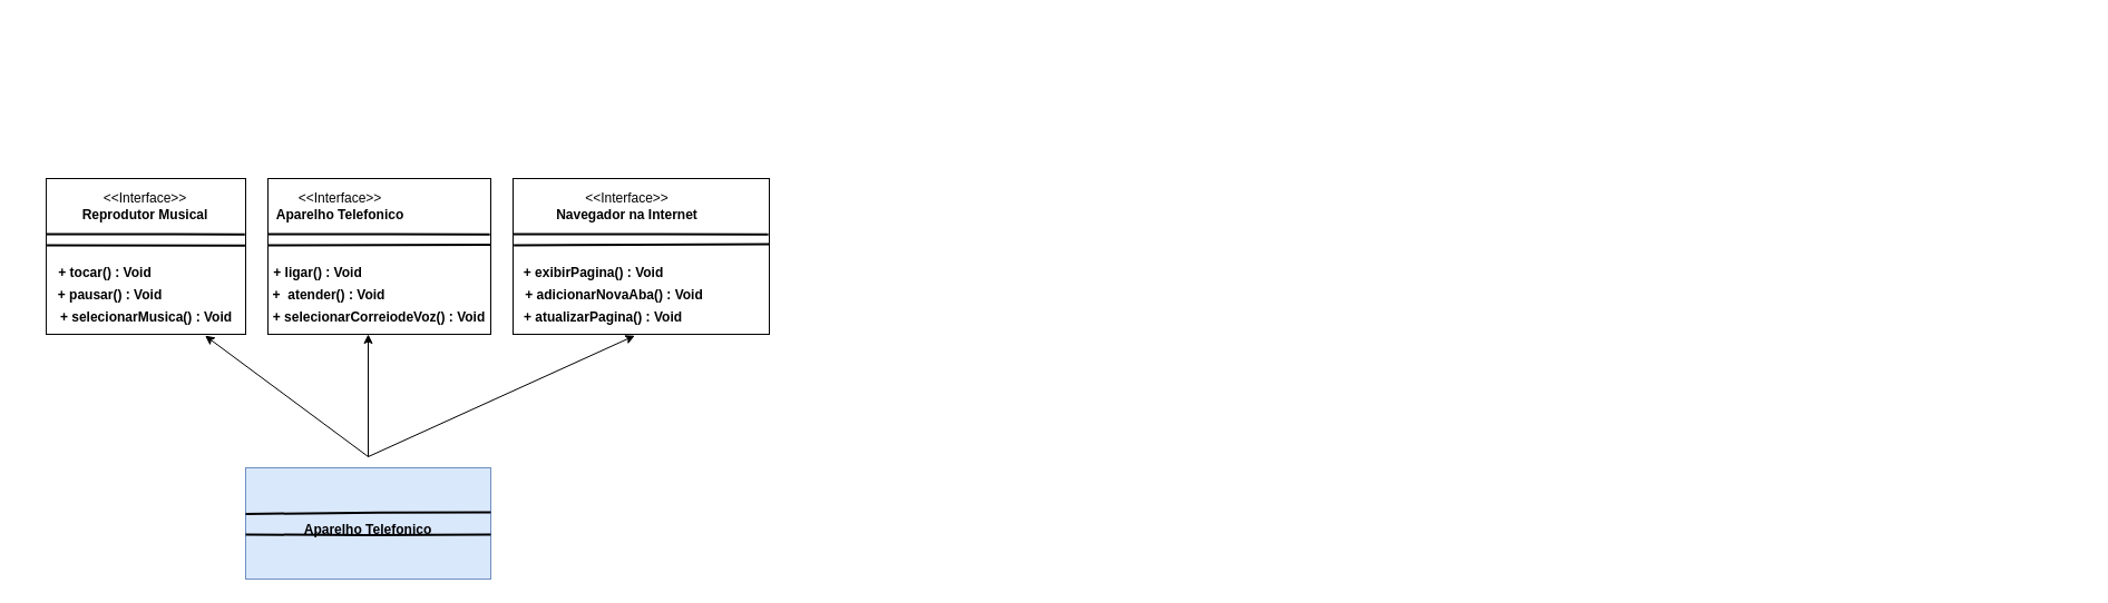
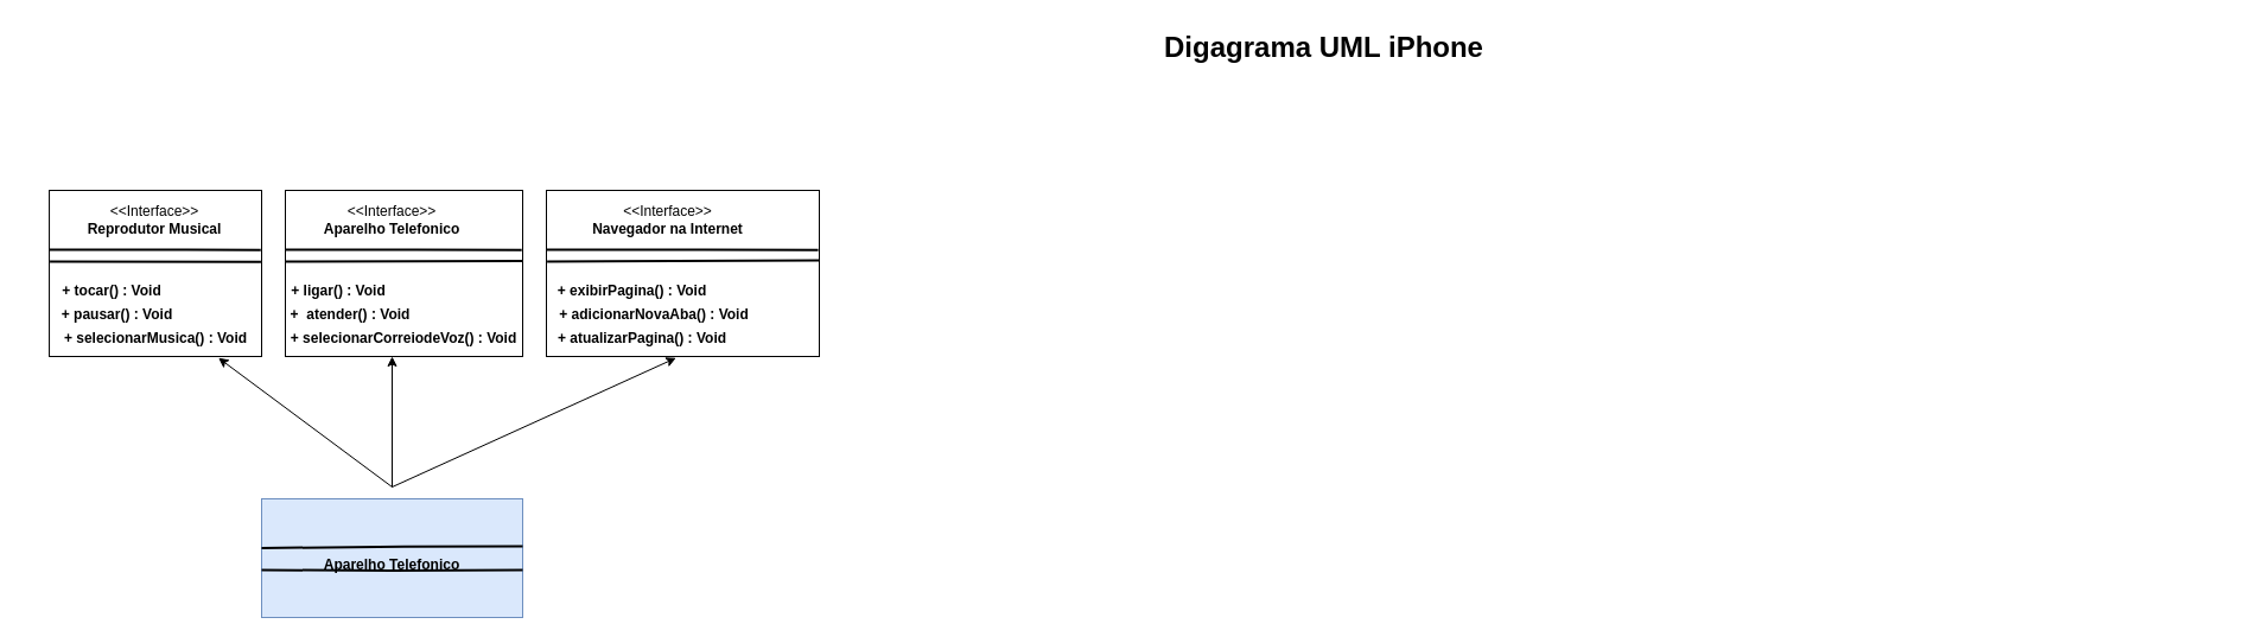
+ <mxCell id="2" value="Digagrama UML iPhone" style="text;strokeColor=none;fillColor=none;html=1;fontSize=24;fontStyle=1;verticalAlign=middle;align=center;" parent="1" vertex="1"><mxGeometry x="360" y="20" width="1510" height="40" as="geometry" /></mxCell>
- <mxCell id="15" value="&amp;lt;&amp;lt;Interface&amp;gt;&amp;gt;&lt;div&gt;&lt;b&gt;Aparelho Telefonico&lt;/b&gt;&lt;/div&gt;" style="text;html=1;align=center;verticalAlign=middle;whiteSpace=wrap;rounded=0;" parent="11" vertex="1"><mxGeometry x="25" y="10" width="120" height="30" as="geometry" /></mxCell>
+ <mxCell id="15" value="&amp;lt;&amp;lt;Interface&amp;gt;&amp;gt;&lt;div&gt;&lt;b&gt;Aparelho Telefonico&lt;/b&gt;&lt;/div&gt;" style="text;html=1;align=center;verticalAlign=middle;whiteSpace=wrap;rounded=0;" parent="11" vertex="1"><mxGeometry x="50" y="10" width="120" height="30" as="geometry" /></mxCell>
